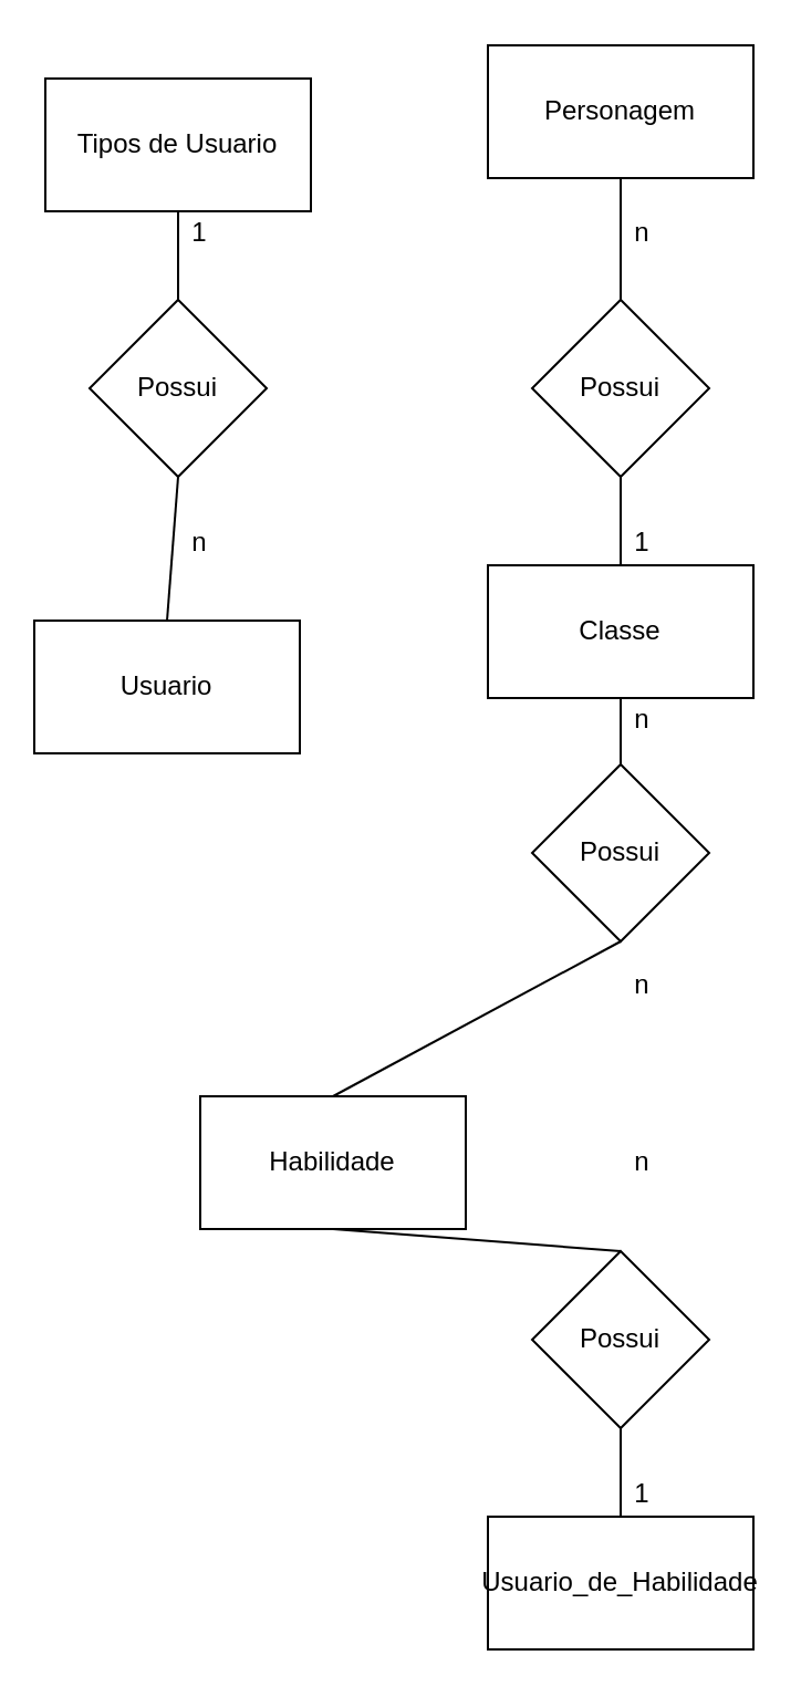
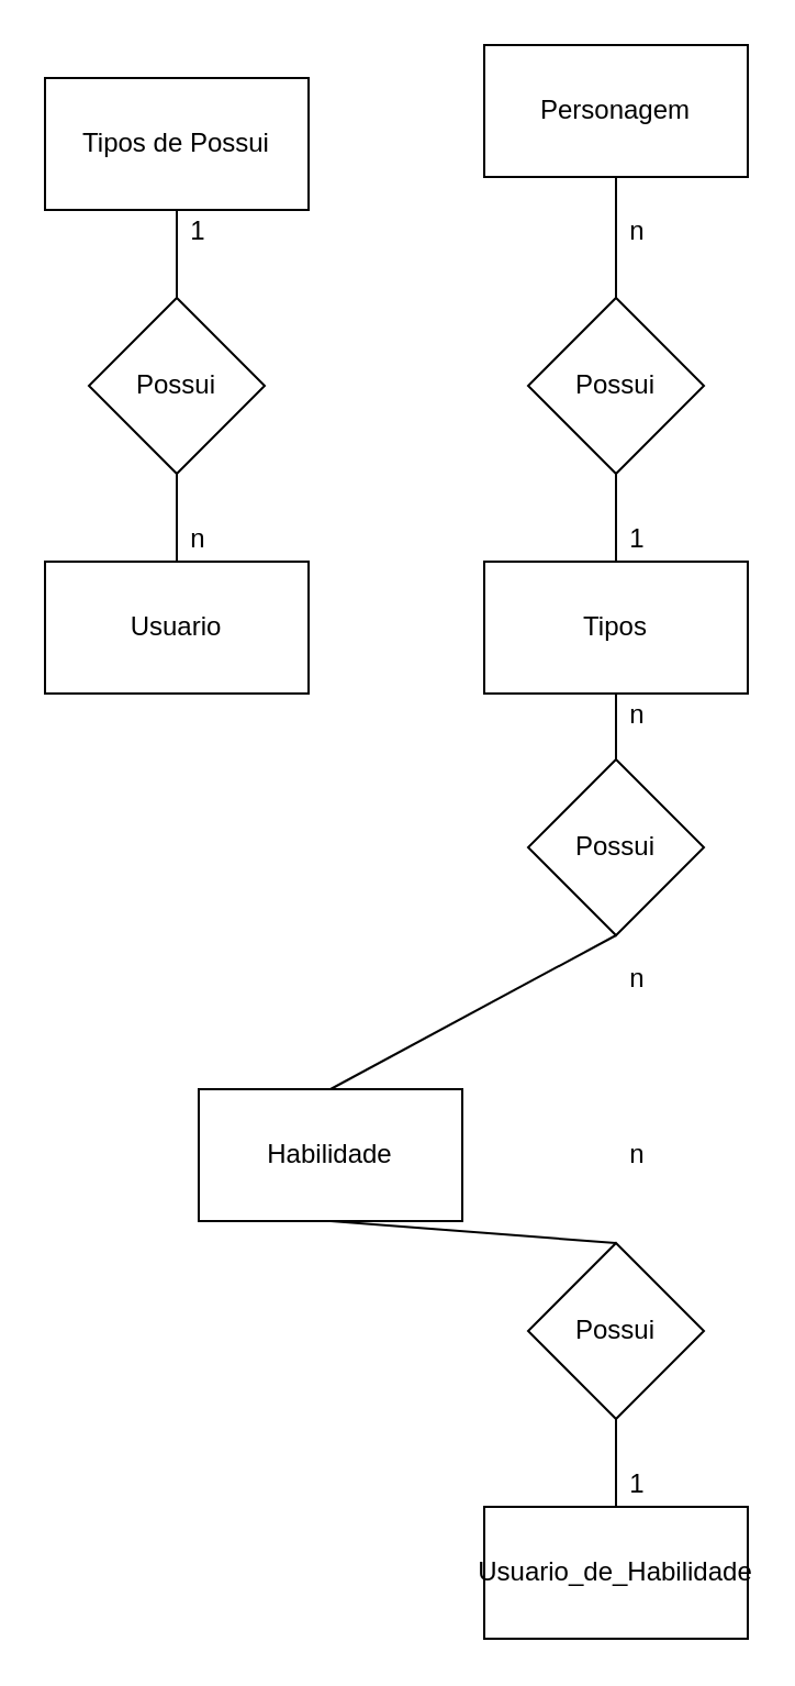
- <mxCell id="21" value="Tipos de Usuario" style="rounded=0;whiteSpace=wrap;html=1;" vertex="1" parent="1"><mxGeometry x="20" y="35" width="120" height="60" as="geometry" /></mxCell>
+ <mxCell id="21" value="Tipos de Possui" style="rounded=0;whiteSpace=wrap;html=1;" vertex="1" parent="1"><mxGeometry x="20" y="35" width="120" height="60" as="geometry" /></mxCell>
- <mxCell id="3" value="Classe" style="rounded=0;whiteSpace=wrap;html=1;" parent="1" vertex="1"><mxGeometry x="220" y="255" width="120" height="60" as="geometry" /></mxCell>
+ <mxCell id="3" value="Tipos" style="rounded=0;whiteSpace=wrap;html=1;" parent="1" vertex="1"><mxGeometry x="220" y="255" width="120" height="60" as="geometry" /></mxCell>
- <mxCell id="22" value="Usuario" style="rounded=0;whiteSpace=wrap;html=1;" vertex="1" parent="1"><mxGeometry x="15" y="280" width="120" height="60" as="geometry" /></mxCell>
+ <mxCell id="22" value="Usuario" style="rounded=0;whiteSpace=wrap;html=1;" vertex="1" parent="1"><mxGeometry x="20" y="255" width="120" height="60" as="geometry" /></mxCell>
